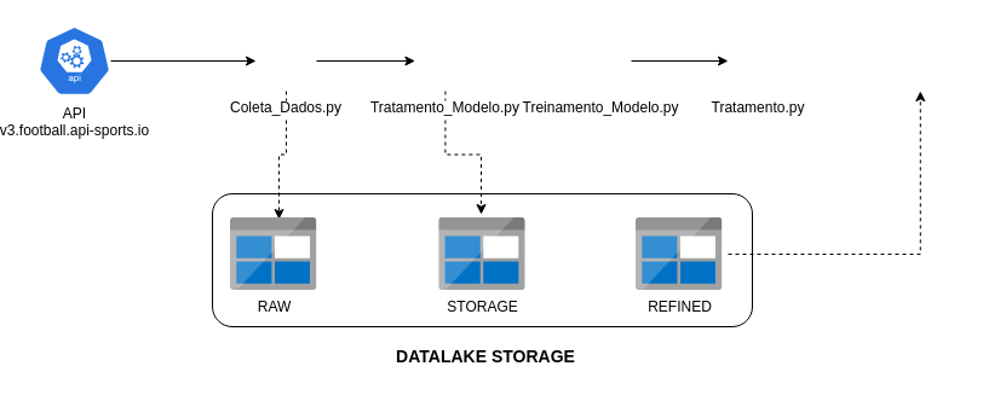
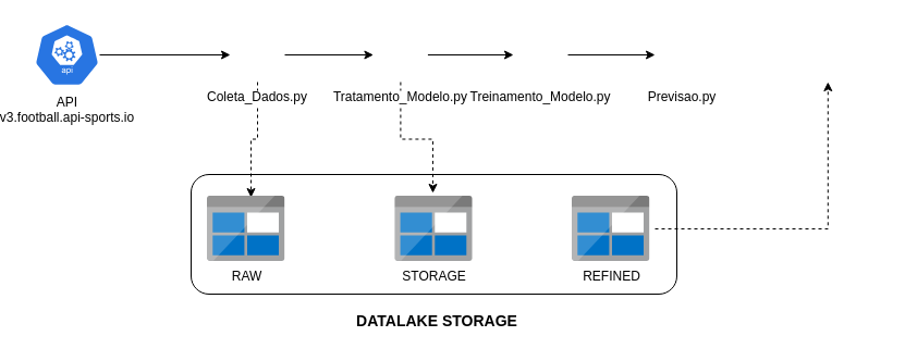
+ <mxCell id="12" style="edgeStyle=orthogonalEdgeStyle;rounded=0;orthogonalLoop=1;jettySize=auto;html=1;fontSize=14;entryX=0;entryY=0.5;entryDx=0;entryDy=0;" parent="1" source="14" target="16" edge="1"><mxGeometry relative="1" as="geometry" /></mxCell>
- <mxCell id="17" value="Tratamento.py" style="shape=image;verticalLabelPosition=bottom;labelBackgroundColor=default;verticalAlign=top;aspect=fixed;imageAspect=0;image=https://cdn-icons-png.flaticon.com/512/180/180867.png;" parent="1" vertex="1"><mxGeometry x="590" y="25" width="50" height="50" as="geometry" /></mxCell>
+ <mxCell id="17" value="Previsao.py" style="shape=image;verticalLabelPosition=bottom;labelBackgroundColor=default;verticalAlign=top;aspect=fixed;imageAspect=0;image=https://cdn-icons-png.flaticon.com/512/180/180867.png;" parent="1" vertex="1"><mxGeometry x="590" y="25" width="50" height="50" as="geometry" /></mxCell>
